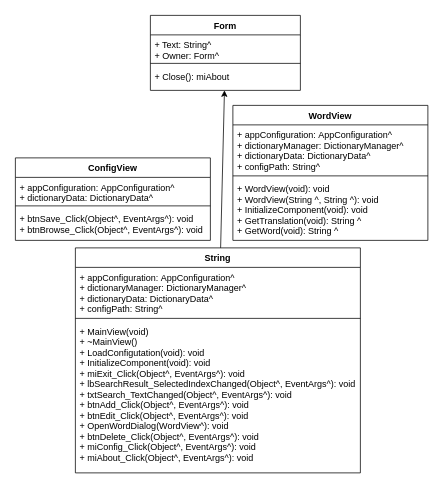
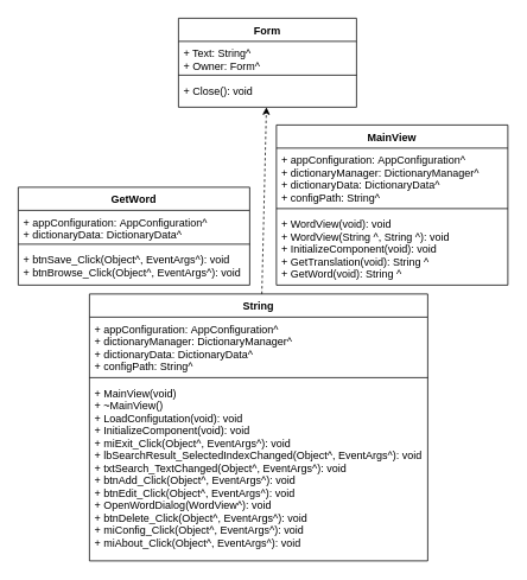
- <mxCell id="5" value="+ Close(): miAbout" style="text;strokeColor=none;fillColor=none;align=left;verticalAlign=top;spacingLeft=4;spacingRight=4;overflow=hidden;rotatable=0;points=[[0,0.5],[1,0.5]];portConstraint=eastwest;" parent="2" vertex="1"><mxGeometry y="68" width="200" height="32" as="geometry" /></mxCell>
+ <mxCell id="5" value="+ Close(): void" style="text;strokeColor=none;fillColor=none;align=left;verticalAlign=top;spacingLeft=4;spacingRight=4;overflow=hidden;rotatable=0;points=[[0,0.5],[1,0.5]];portConstraint=eastwest;" parent="2" vertex="1"><mxGeometry y="68" width="200" height="32" as="geometry" /></mxCell>
- <mxCell id="15" value="WordView" style="swimlane;fontStyle=1;align=center;verticalAlign=top;childLayout=stackLayout;horizontal=1;startSize=26;horizontalStack=0;resizeParent=1;resizeParentMax=0;resizeLast=0;collapsible=1;marginBottom=0;" parent="1" vertex="1"><mxGeometry x="310" y="140" width="260" height="180" as="geometry"><mxRectangle x="480" y="150" width="90" height="26" as="alternateBounds" /></mxGeometry></mxCell>
+ <mxCell id="15" value="MainView" style="swimlane;fontStyle=1;align=center;verticalAlign=top;childLayout=stackLayout;horizontal=1;startSize=26;horizontalStack=0;resizeParent=1;resizeParentMax=0;resizeLast=0;collapsible=1;marginBottom=0;" parent="1" vertex="1"><mxGeometry x="310" y="140" width="260" height="180" as="geometry"><mxRectangle x="480" y="150" width="90" height="26" as="alternateBounds" /></mxGeometry></mxCell>
- <mxCell id="11" value="ConfigView&#10;" style="swimlane;fontStyle=1;align=center;verticalAlign=top;childLayout=stackLayout;horizontal=1;startSize=26;horizontalStack=0;resizeParent=1;resizeParentMax=0;resizeLast=0;collapsible=1;marginBottom=0;" parent="1" vertex="1"><mxGeometry x="20" y="210" width="260" height="110" as="geometry"><mxRectangle x="150" y="150" width="100" height="26" as="alternateBounds" /></mxGeometry></mxCell>
+ <mxCell id="11" value="GetWord&#10;" style="swimlane;fontStyle=1;align=center;verticalAlign=top;childLayout=stackLayout;horizontal=1;startSize=26;horizontalStack=0;resizeParent=1;resizeParentMax=0;resizeLast=0;collapsible=1;marginBottom=0;" parent="1" vertex="1"><mxGeometry x="20" y="210" width="260" height="110" as="geometry"><mxRectangle x="150" y="150" width="100" height="26" as="alternateBounds" /></mxGeometry></mxCell>
- <mxCell id="6" style="edgeStyle=none;html=1;" parent="1" source="7" target="2" edge="1"><mxGeometry relative="1" as="geometry" /></mxCell>
+ <mxCell id="6" style="edgeStyle=none;html=1;dashed=1;" parent="1" source="7" target="2" edge="1"><mxGeometry relative="1" as="geometry" /></mxCell>
